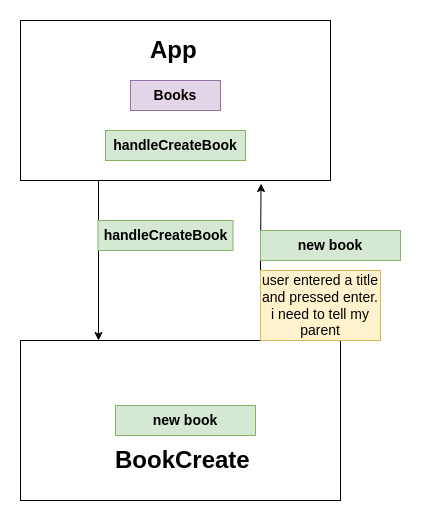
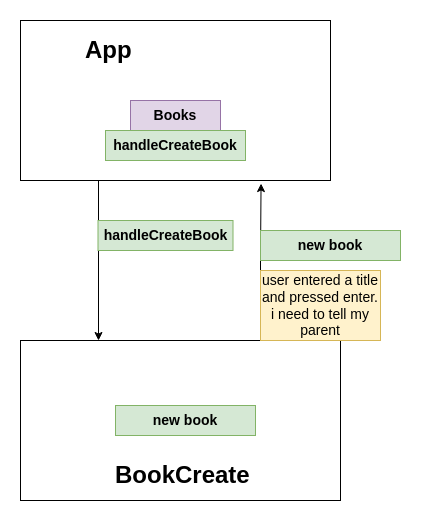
- <mxCell id="4" value="&lt;h1&gt;App&lt;/h1&gt;" style="text;html=1;strokeColor=none;fillColor=none;spacing=5;spacingTop=-20;whiteSpace=wrap;overflow=hidden;rounded=0;" vertex="1" parent="1"><mxGeometry x="145" y="30" width="60" height="40" as="geometry" /></mxCell>
+ <mxCell id="4" value="&lt;h1&gt;App&lt;/h1&gt;" style="text;html=1;strokeColor=none;fillColor=none;spacing=5;spacingTop=-20;whiteSpace=wrap;overflow=hidden;rounded=0;" vertex="1" parent="1"><mxGeometry x="80" y="30" width="60" height="40" as="geometry" /></mxCell>
- <mxCell id="5" value="&lt;b&gt;&lt;font style=&quot;font-size: 14px;&quot;&gt;Books&lt;/font&gt;&lt;/b&gt;" style="rounded=0;whiteSpace=wrap;html=1;fillColor=#e1d5e7;strokeColor=#9673a6;" vertex="1" parent="1"><mxGeometry x="130" y="80" width="90" height="30" as="geometry" /></mxCell>
+ <mxCell id="5" value="&lt;b&gt;&lt;font style=&quot;font-size: 14px;&quot;&gt;Books&lt;/font&gt;&lt;/b&gt;" style="rounded=0;whiteSpace=wrap;html=1;fillColor=#e1d5e7;strokeColor=#9673a6;" vertex="1" parent="1"><mxGeometry x="130" y="100" width="90" height="30" as="geometry" /></mxCell>
- <mxCell id="10" value="&lt;h1&gt;BookCreate&lt;/h1&gt;" style="text;html=1;strokeColor=none;fillColor=none;spacing=5;spacingTop=-20;whiteSpace=wrap;overflow=hidden;rounded=0;" vertex="1" parent="1"><mxGeometry x="110" y="440" width="150" height="40" as="geometry" /></mxCell>
+ <mxCell id="10" value="&lt;h1&gt;BookCreate&lt;/h1&gt;" style="text;html=1;strokeColor=none;fillColor=none;spacing=5;spacingTop=-20;whiteSpace=wrap;overflow=hidden;rounded=0;" vertex="1" parent="1"><mxGeometry x="110" y="455" width="150" height="40" as="geometry" /></mxCell>
